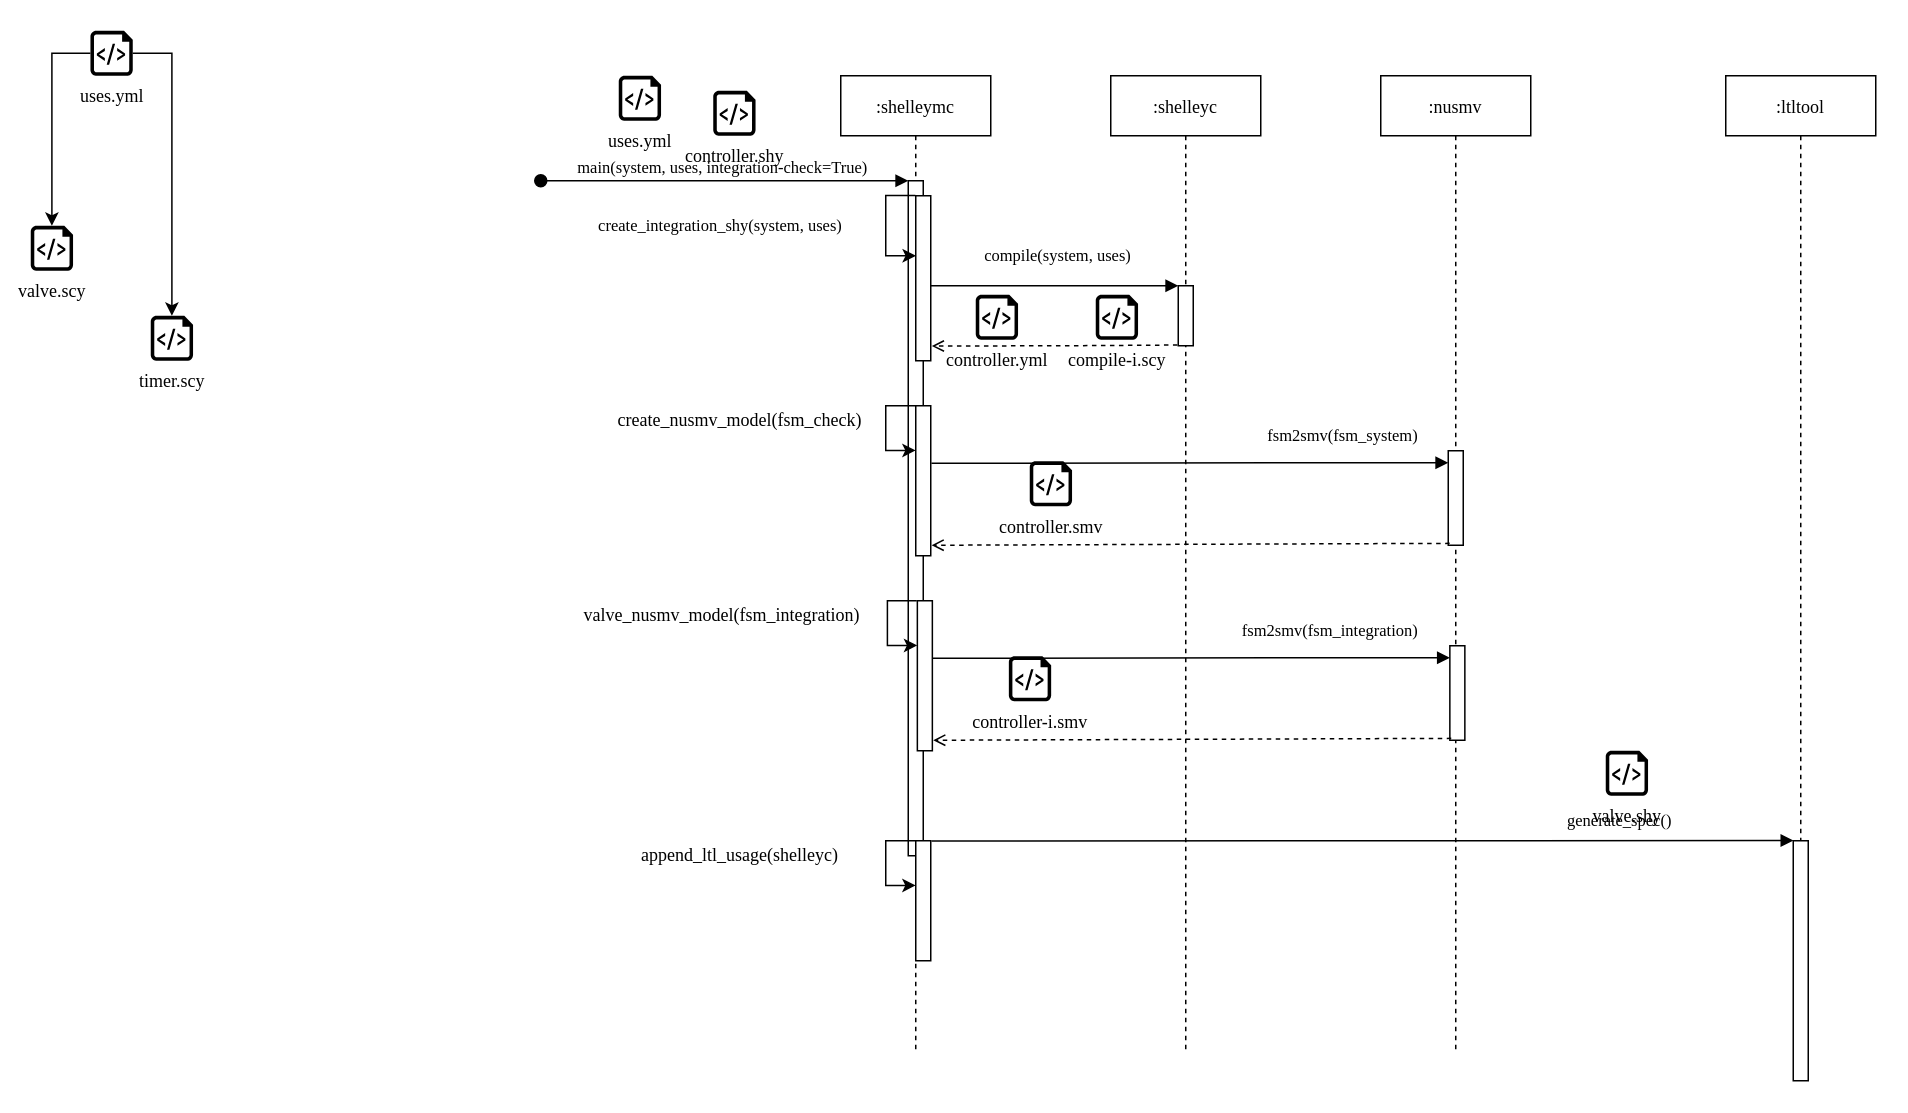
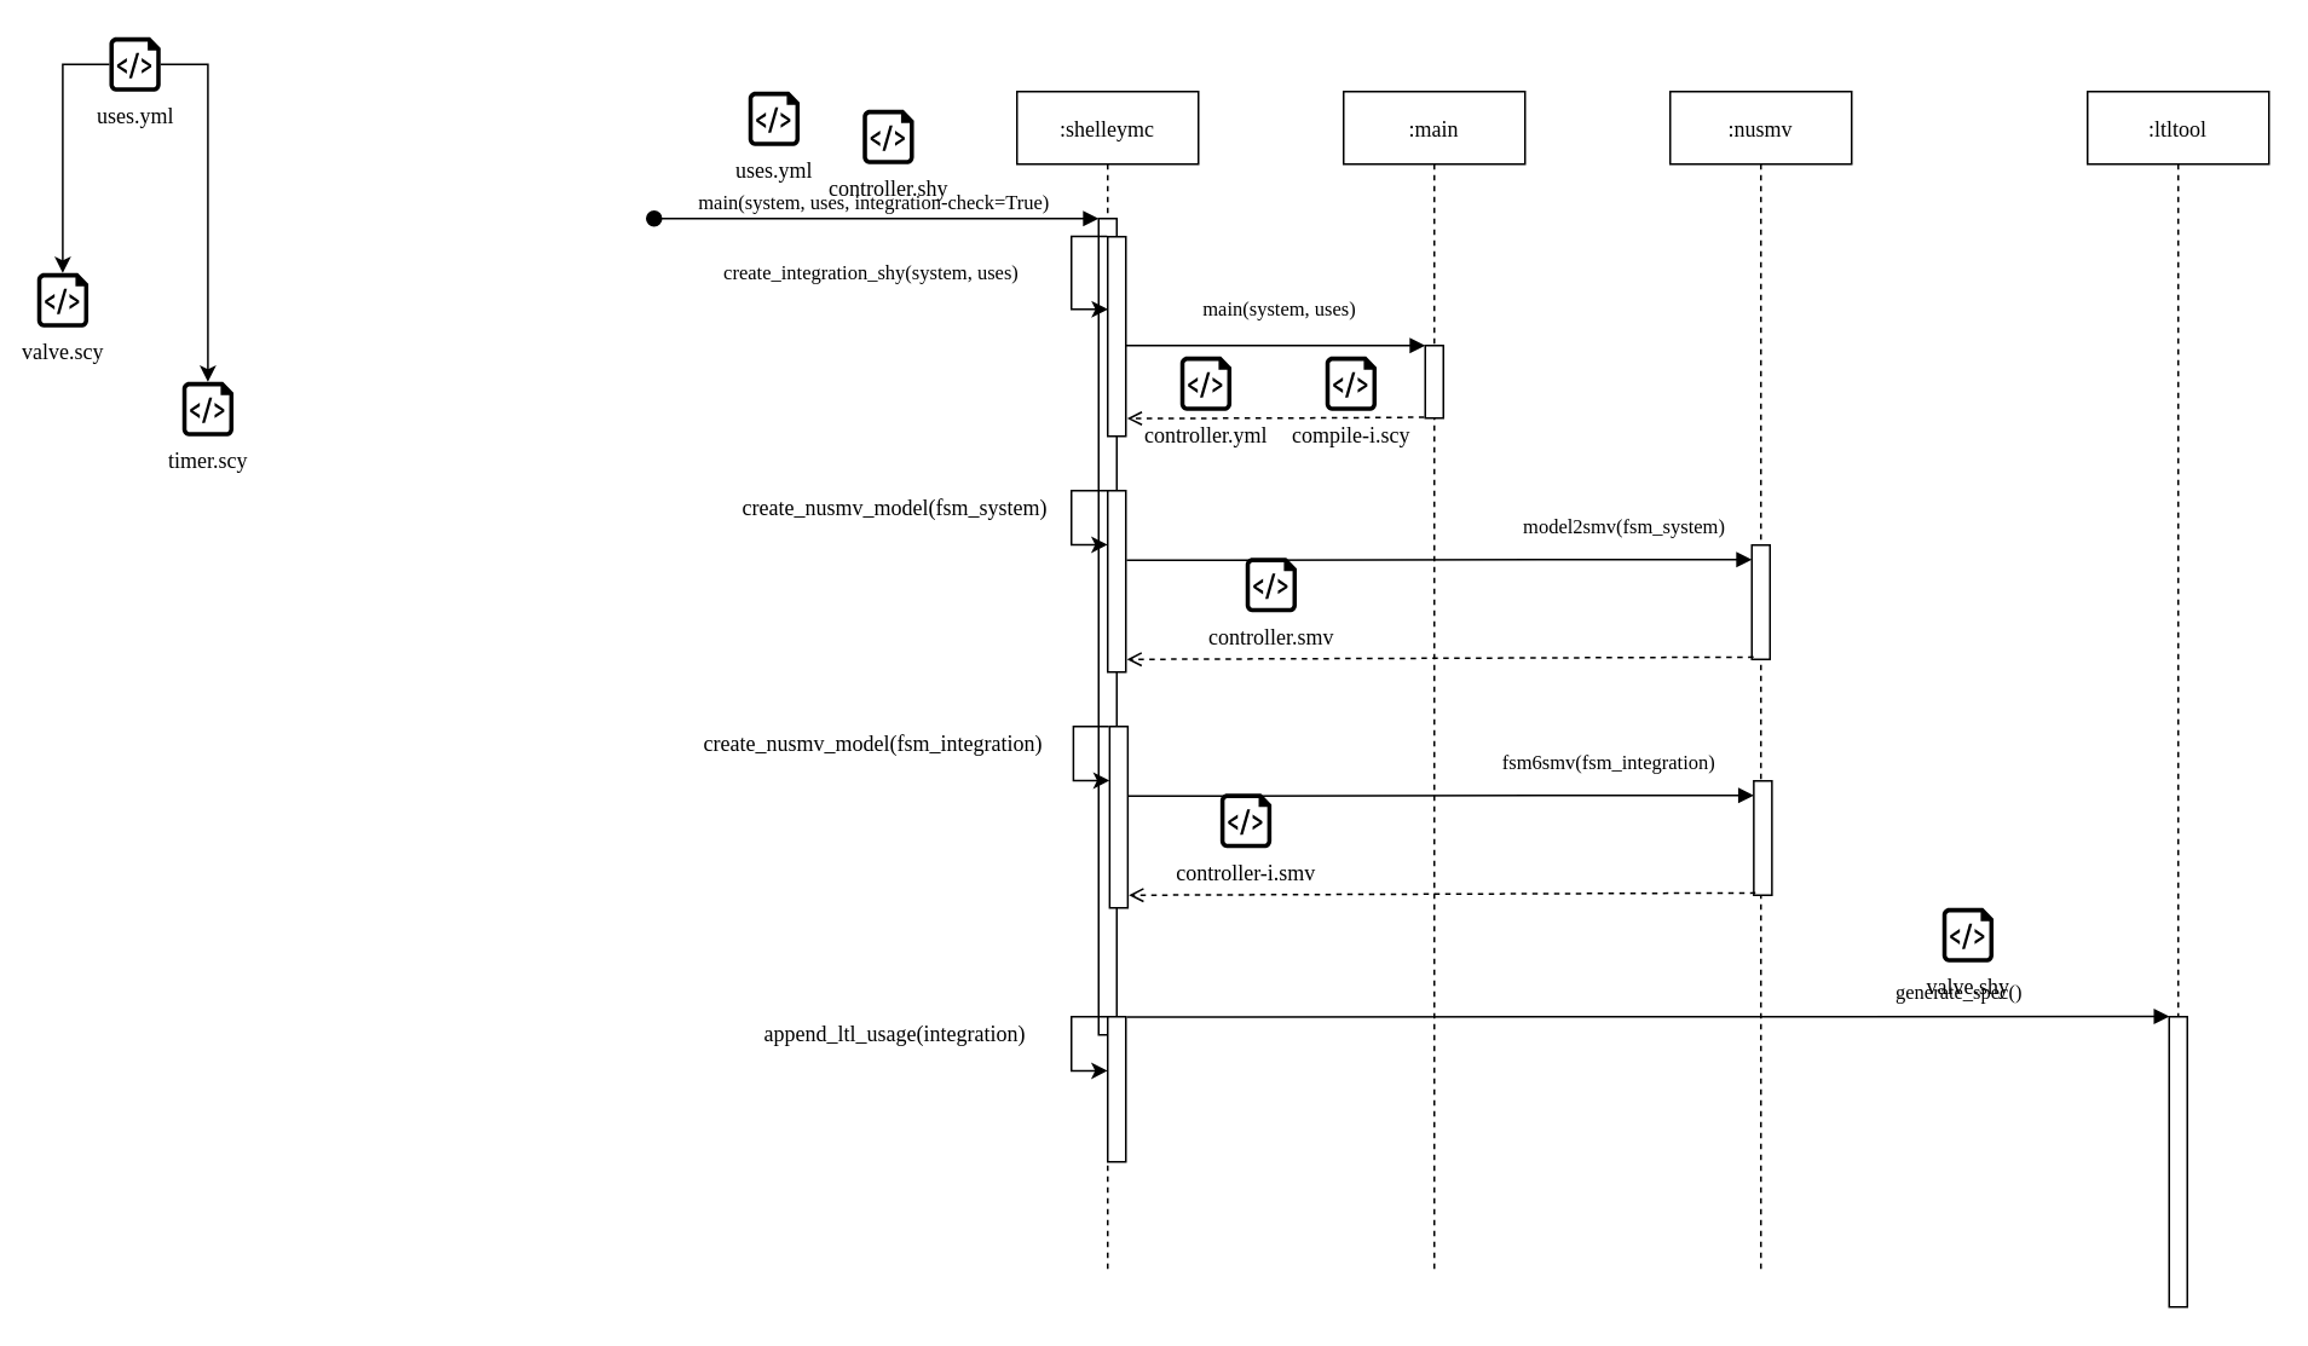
- <mxCell id="8" value=":shelleyc" style="shape=umlLifeline;perimeter=lifelinePerimeter;container=1;collapsible=0;recursiveResize=0;rounded=0;shadow=0;strokeWidth=1;fontFamily=CMU Serif;" parent="1" vertex="1"><mxGeometry x="740" y="50" width="100" height="650" as="geometry" /></mxCell>
+ <mxCell id="8" value=":main" style="shape=umlLifeline;perimeter=lifelinePerimeter;container=1;collapsible=0;recursiveResize=0;rounded=0;shadow=0;strokeWidth=1;fontFamily=CMU Serif;" parent="1" vertex="1"><mxGeometry x="740" y="50" width="100" height="650" as="geometry" /></mxCell>
- <mxCell id="32" value="&lt;span style=&quot;font-size: 11px ; background-color: rgb(255 , 255 , 255)&quot;&gt;compile(system, uses)&lt;/span&gt;" style="text;html=1;strokeColor=none;fillColor=none;align=center;verticalAlign=middle;whiteSpace=wrap;rounded=0;fontFamily=CMU Serif;" vertex="1" parent="1"><mxGeometry x="620" y="160" width="170" height="20" as="geometry" /></mxCell>
+ <mxCell id="32" value="&lt;span style=&quot;font-size: 11px ; background-color: rgb(255 , 255 , 255)&quot;&gt;main(system, uses)&lt;/span&gt;" style="text;html=1;strokeColor=none;fillColor=none;align=center;verticalAlign=middle;whiteSpace=wrap;rounded=0;fontFamily=CMU Serif;" vertex="1" parent="1"><mxGeometry x="620" y="160" width="170" height="20" as="geometry" /></mxCell>
- <mxCell id="44" value="&lt;div style=&quot;background-color: rgb(255 , 255 , 255)&quot;&gt;create_nusmv_model(fsm_check)&lt;/div&gt;" style="text;html=1;strokeColor=none;fillColor=none;align=center;verticalAlign=middle;whiteSpace=wrap;rounded=0;fontFamily=CMU Serif;" vertex="1" parent="1"><mxGeometry x="406.1" y="270" width="173.9" height="20" as="geometry" /></mxCell>
+ <mxCell id="44" value="&lt;div style=&quot;background-color: rgb(255 , 255 , 255)&quot;&gt;create_nusmv_model(fsm_system)&lt;/div&gt;" style="text;html=1;strokeColor=none;fillColor=none;align=center;verticalAlign=middle;whiteSpace=wrap;rounded=0;fontFamily=CMU Serif;" vertex="1" parent="1"><mxGeometry x="406.1" y="270" width="173.9" height="20" as="geometry" /></mxCell>
- <mxCell id="45" value="&lt;span style=&quot;font-size: 11px&quot;&gt;fsm2smv(fsm_system)&lt;/span&gt;" style="text;html=1;strokeColor=none;fillColor=none;align=center;verticalAlign=middle;whiteSpace=wrap;rounded=0;fontFamily=CMU Serif;" vertex="1" parent="1"><mxGeometry x="750" y="280" width="290" height="20" as="geometry" /></mxCell>
+ <mxCell id="45" value="&lt;span style=&quot;font-size: 11px&quot;&gt;model2smv(fsm_system)&lt;/span&gt;" style="text;html=1;strokeColor=none;fillColor=none;align=center;verticalAlign=middle;whiteSpace=wrap;rounded=0;fontFamily=CMU Serif;" vertex="1" parent="1"><mxGeometry x="750" y="280" width="290" height="20" as="geometry" /></mxCell>
- <mxCell id="34" value="&lt;div style=&quot;background-color: rgb(255 , 255 , 255)&quot;&gt;valve_nusmv_model(fsm_integration)&lt;/div&gt;" style="text;html=1;strokeColor=none;fillColor=none;align=center;verticalAlign=middle;whiteSpace=wrap;rounded=0;fontFamily=CMU Serif;" vertex="1" parent="1"><mxGeometry x="394.12" y="400" width="173.9" height="20" as="geometry" /></mxCell>
+ <mxCell id="34" value="&lt;div style=&quot;background-color: rgb(255 , 255 , 255)&quot;&gt;create_nusmv_model(fsm_integration)&lt;/div&gt;" style="text;html=1;strokeColor=none;fillColor=none;align=center;verticalAlign=middle;whiteSpace=wrap;rounded=0;fontFamily=CMU Serif;" vertex="1" parent="1"><mxGeometry x="394.12" y="400" width="173.9" height="20" as="geometry" /></mxCell>
- <mxCell id="35" value="&lt;span style=&quot;font-size: 11px&quot;&gt;fsm2smv(fsm_integration)&lt;/span&gt;" style="text;html=1;strokeColor=none;fillColor=none;align=center;verticalAlign=middle;whiteSpace=wrap;rounded=0;fontFamily=CMU Serif;" vertex="1" parent="1"><mxGeometry x="808" y="410" width="157" height="20" as="geometry" /></mxCell>
+ <mxCell id="35" value="&lt;span style=&quot;font-size: 11px&quot;&gt;fsm6smv(fsm_integration)&lt;/span&gt;" style="text;html=1;strokeColor=none;fillColor=none;align=center;verticalAlign=middle;whiteSpace=wrap;rounded=0;fontFamily=CMU Serif;" vertex="1" parent="1"><mxGeometry x="808" y="410" width="157" height="20" as="geometry" /></mxCell>
- <mxCell id="38" value="&lt;div style=&quot;background-color: rgb(255 , 255 , 255)&quot;&gt;append_ltl_usage(shelleyc)&lt;/div&gt;" style="text;html=1;strokeColor=none;fillColor=none;align=center;verticalAlign=middle;whiteSpace=wrap;rounded=0;fontFamily=CMU Serif;" vertex="1" parent="1"><mxGeometry x="406.1" y="560" width="173.9" height="20" as="geometry" /></mxCell>
+ <mxCell id="38" value="&lt;div style=&quot;background-color: rgb(255 , 255 , 255)&quot;&gt;append_ltl_usage(integration)&lt;/div&gt;" style="text;html=1;strokeColor=none;fillColor=none;align=center;verticalAlign=middle;whiteSpace=wrap;rounded=0;fontFamily=CMU Serif;" vertex="1" parent="1"><mxGeometry x="406.1" y="560" width="173.9" height="20" as="geometry" /></mxCell>
